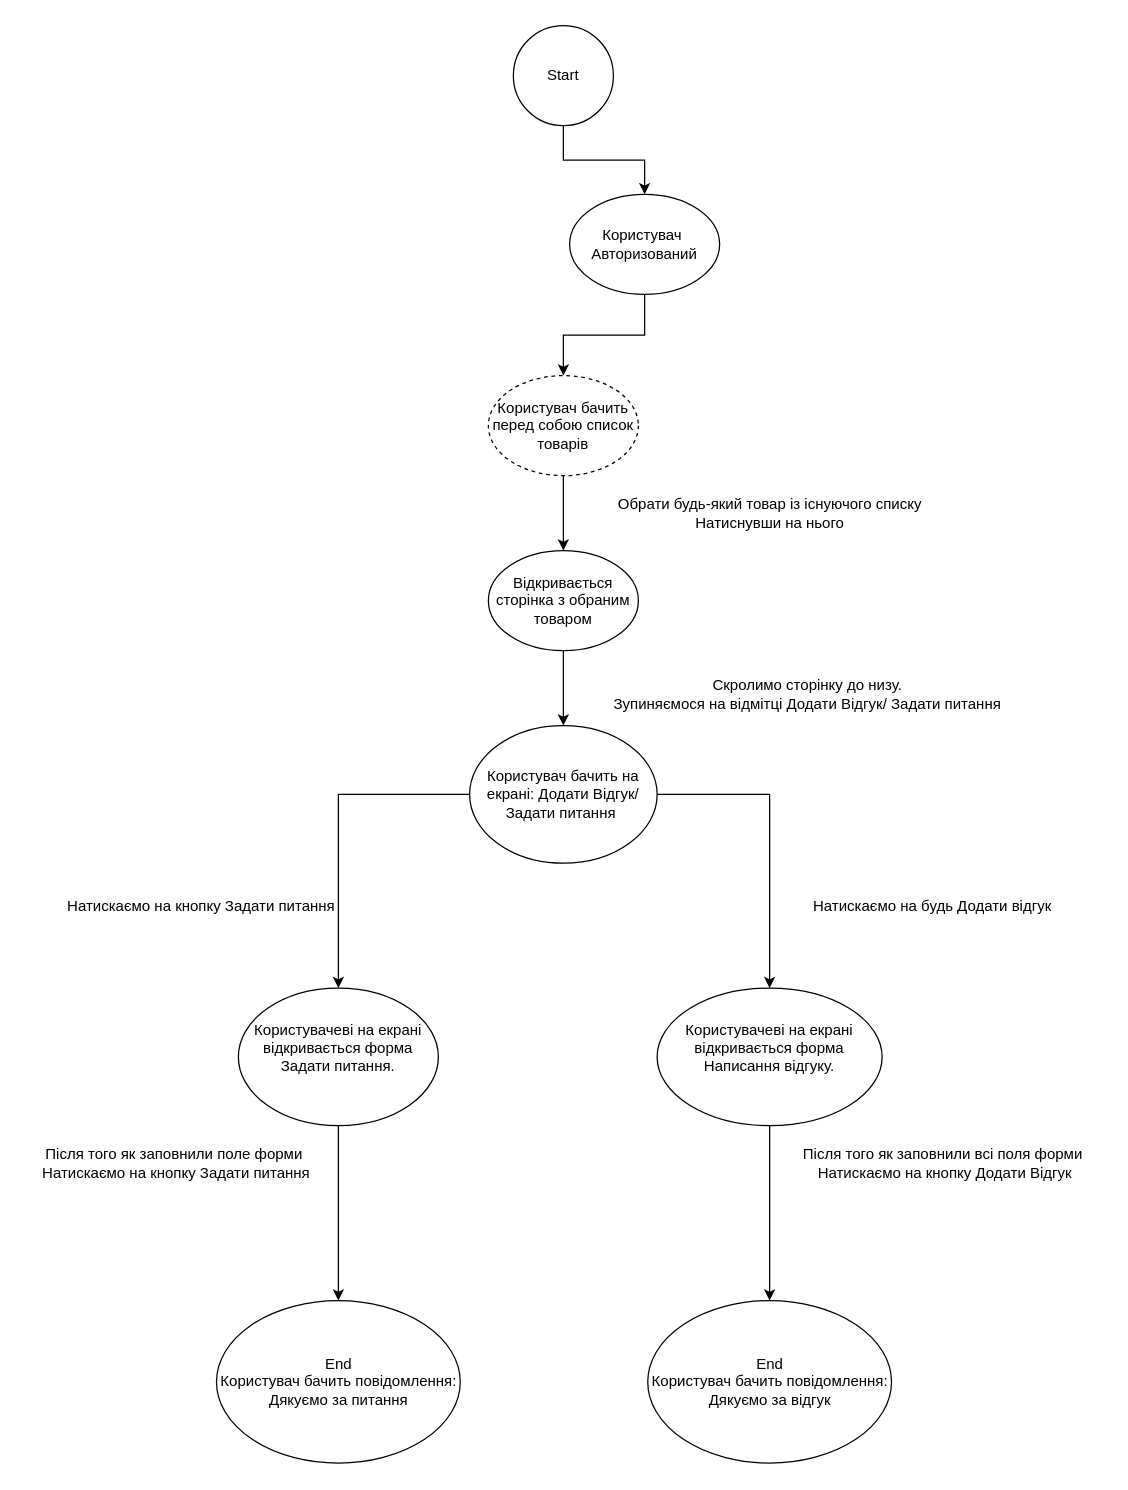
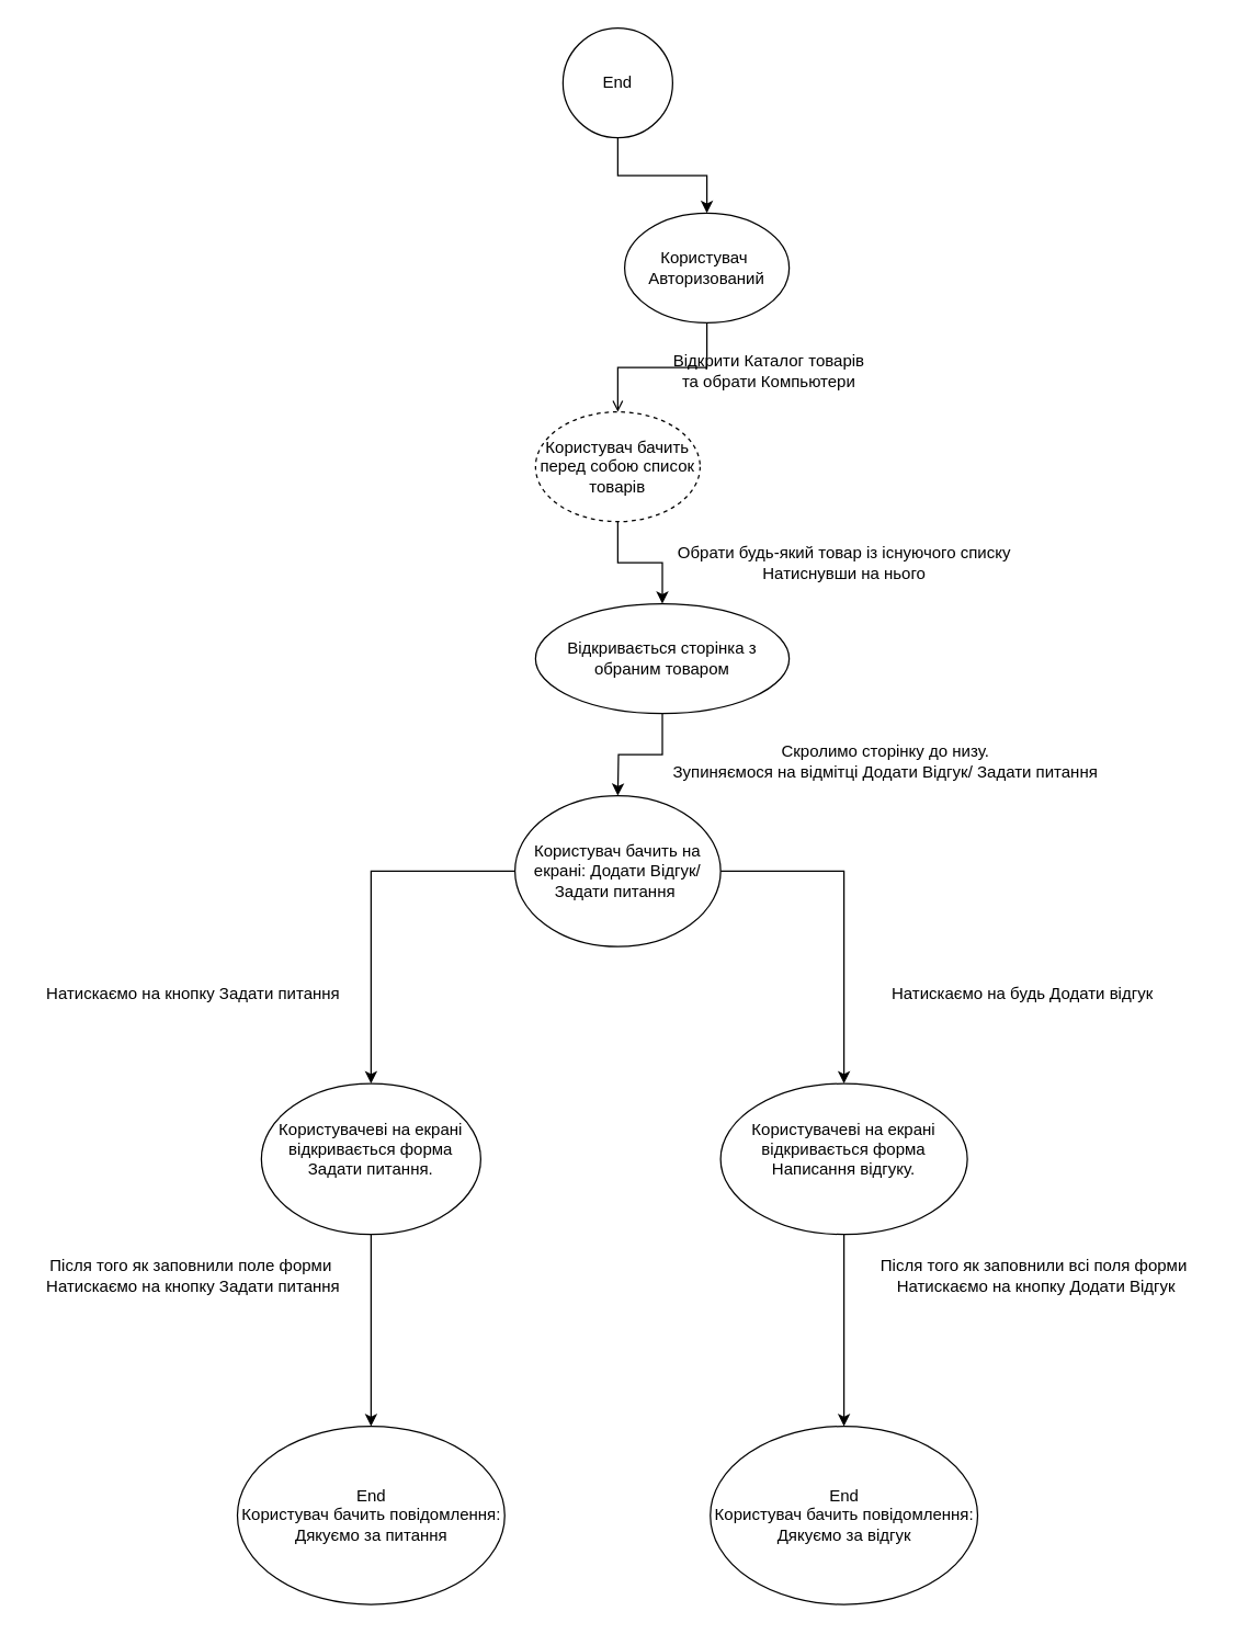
- <mxCell id="3" value="Start&lt;br&gt;" style="ellipse;whiteSpace=wrap;html=1;aspect=fixed;" vertex="1" parent="1"><mxGeometry x="410" y="20" width="80" height="80" as="geometry" /></mxCell>
+ <mxCell id="3" value="End&lt;br&gt;" style="ellipse;whiteSpace=wrap;html=1;aspect=fixed;" vertex="1" parent="1"><mxGeometry x="410" y="20" width="80" height="80" as="geometry" /></mxCell>
+ <mxCell id="8" value="Відкрити Каталог товарів&lt;br&gt;та обрати Компьютери" style="text;html=1;align=center;verticalAlign=middle;resizable=0;points=[];autosize=1;strokeColor=none;fillColor=none;" vertex="1" parent="1"><mxGeometry x="480" y="250" width="160" height="40" as="geometry" /></mxCell>
- <mxCell id="4" style="edgeStyle=orthogonalEdgeStyle;rounded=0;orthogonalLoop=1;jettySize=auto;html=1;" edge="1" parent="1" source="5" target="7"><mxGeometry relative="1" as="geometry" /></mxCell>
+ <mxCell id="4" style="edgeStyle=orthogonalEdgeStyle;rounded=0;orthogonalLoop=1;jettySize=auto;html=1;endArrow=open;" edge="1" parent="1" source="5" target="7"><mxGeometry relative="1" as="geometry" /></mxCell>
- <mxCell id="10" value="Відкривається сторінка з обраним товаром" style="ellipse;whiteSpace=wrap;html=1;" vertex="1" parent="1"><mxGeometry x="390" y="440" width="120" height="80" as="geometry" /></mxCell>
+ <mxCell id="10" value="Відкривається сторінка з обраним товаром" style="ellipse;whiteSpace=wrap;html=1;" vertex="1" parent="1"><mxGeometry x="390" y="440" width="185" height="80" as="geometry" /></mxCell>
- <mxCell id="25" value="Натискаємо на кнопку Задати питання" style="text;html=1;align=center;verticalAlign=middle;resizable=0;points=[];autosize=1;strokeColor=none;fillColor=none;" vertex="1" parent="1"><mxGeometry x="40" y="710" width="240" height="30" as="geometry" /></mxCell>
+ <mxCell id="25" value="Натискаємо на кнопку Задати питання" style="text;html=1;align=center;verticalAlign=middle;resizable=0;points=[];autosize=1;strokeColor=none;fillColor=none;" vertex="1" parent="1"><mxGeometry x="20" y="710" width="240" height="30" as="geometry" /></mxCell>
